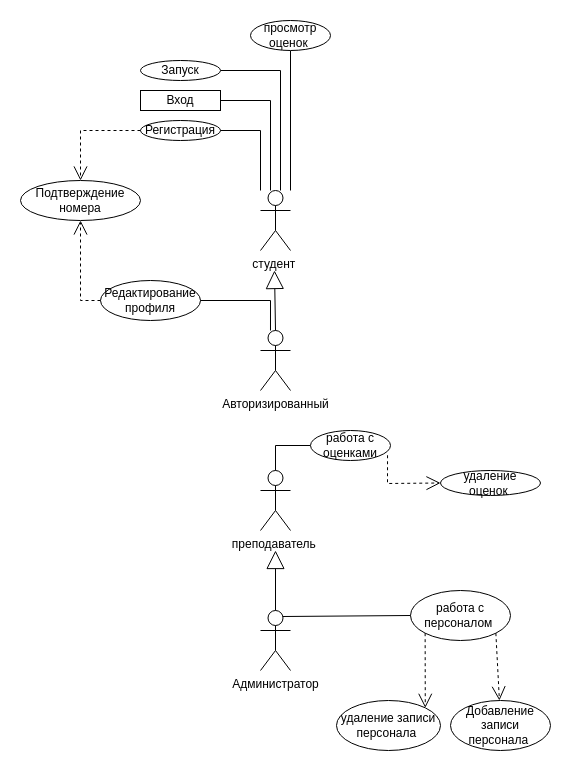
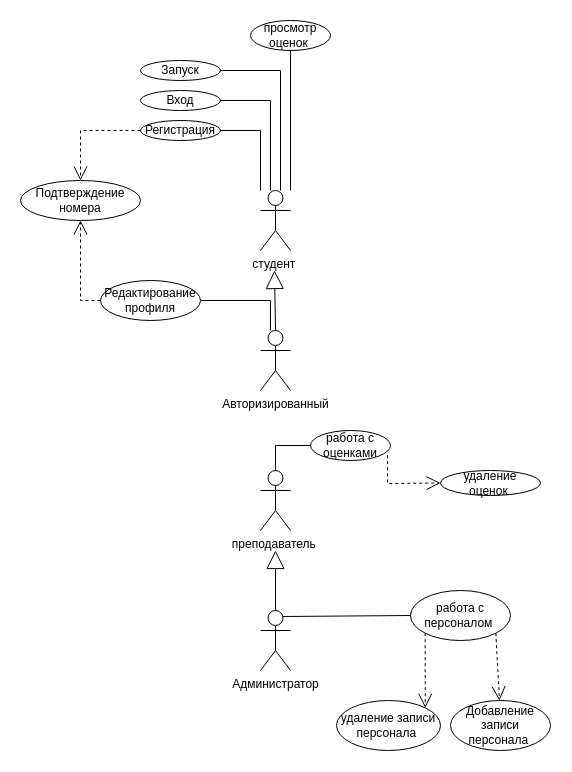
- <mxCell id="3" value="Вход" style="whiteSpace=wrap;html=1;rounded=0;" parent="1" vertex="1"><mxGeometry x="140" y="90" width="80" height="20" as="geometry" /></mxCell>
+ <mxCell id="3" value="Вход" style="ellipse;whiteSpace=wrap;html=1;" parent="1" vertex="1"><mxGeometry x="140" y="90" width="80" height="20" as="geometry" /></mxCell>
